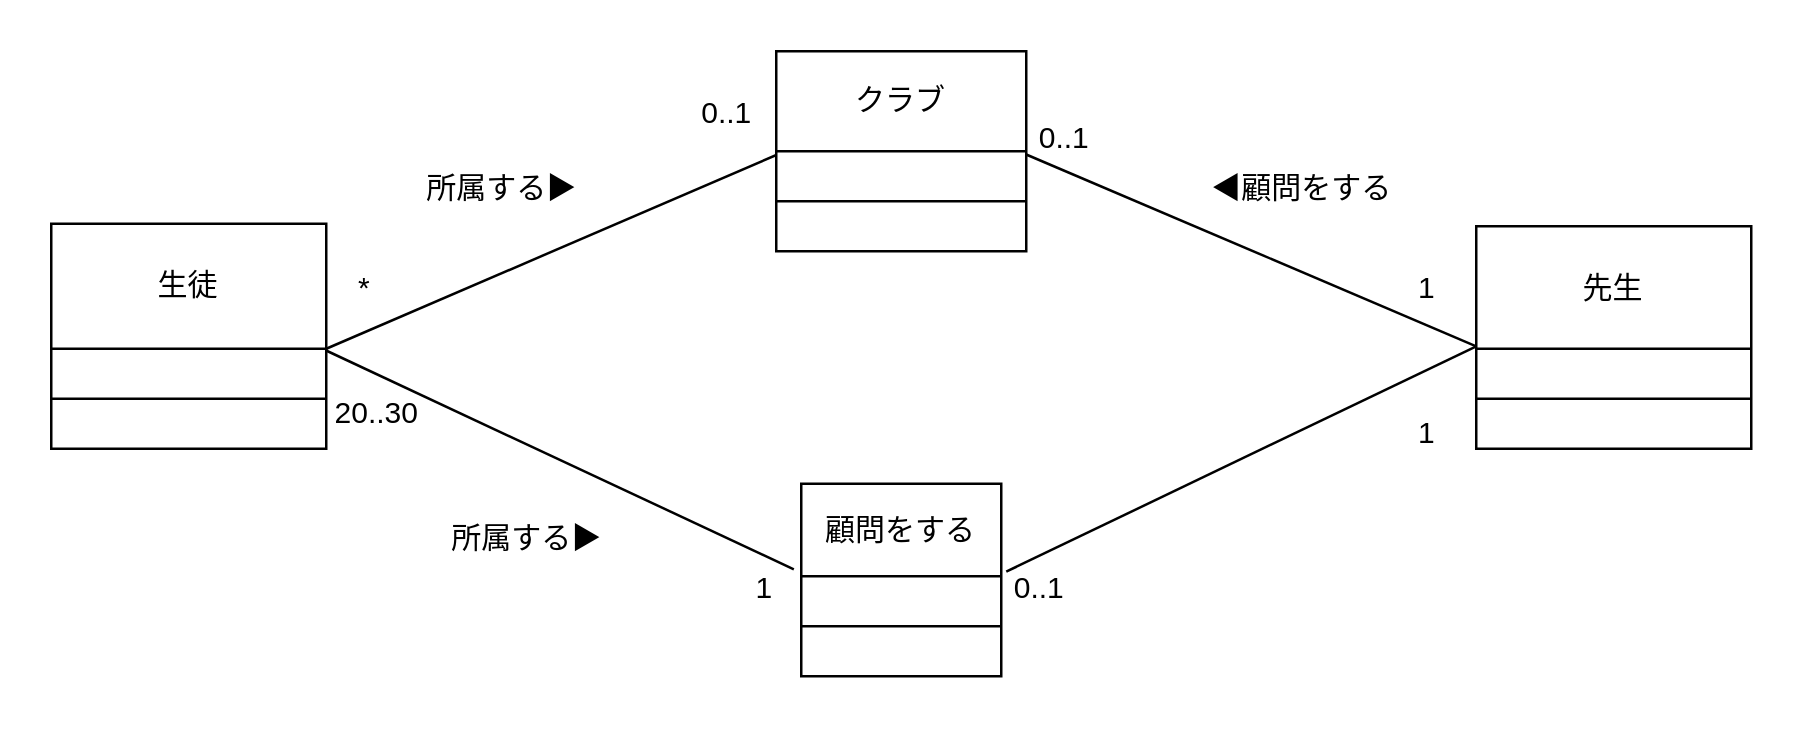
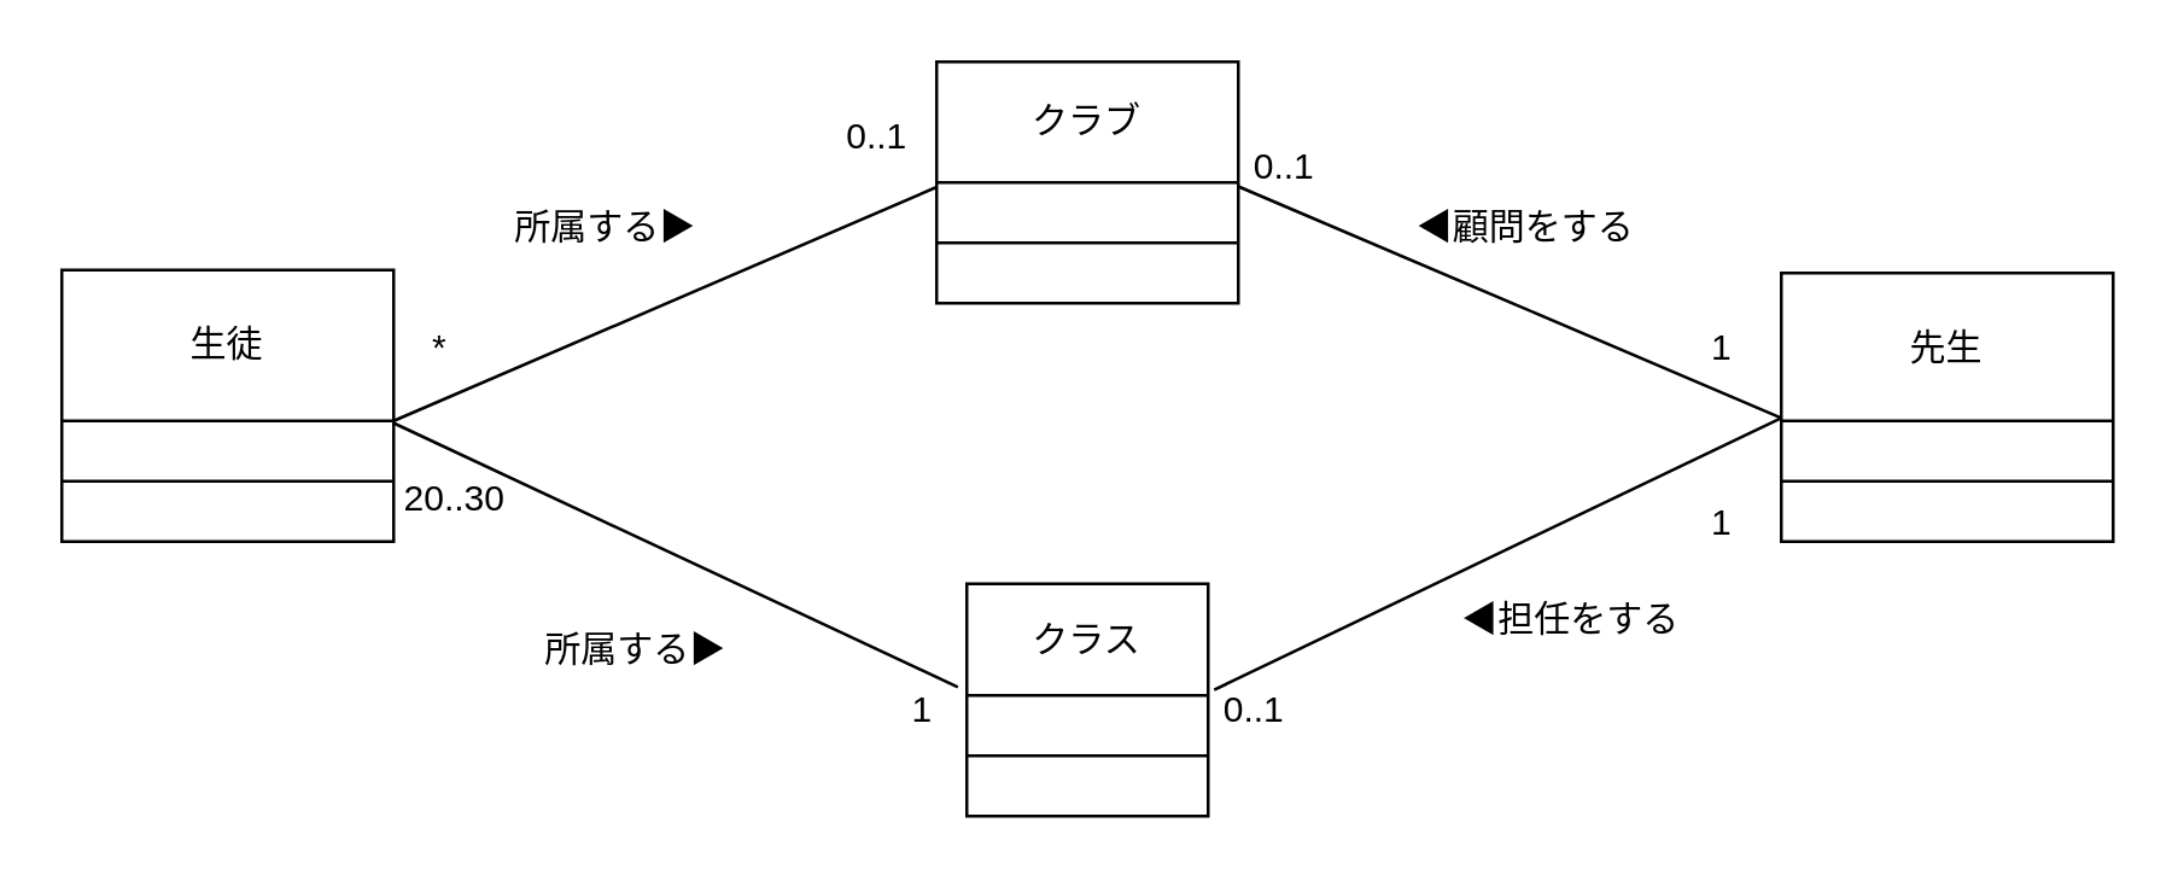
- <mxCell id="16" value="◀顧問をする" style="text;html=1;align=center;verticalAlign=middle;resizable=0;points=[];autosize=1;strokeColor=none;fillColor=none;" parent="1" vertex="1"><mxGeometry x="470" y="60" width="100" height="30" as="geometry" /></mxCell>
+ <mxCell id="16" value="◀顧問をする" style="text;html=1;align=center;verticalAlign=middle;resizable=0;points=[];autosize=1;strokeColor=none;fillColor=none;" parent="1" vertex="1"><mxGeometry x="455" y="60" width="100" height="30" as="geometry" /></mxCell>
+ <mxCell id="17" value="◀担任をする" style="text;html=1;align=center;verticalAlign=middle;resizable=0;points=[];autosize=1;strokeColor=none;fillColor=none;" parent="1" vertex="1"><mxGeometry x="470" y="190" width="100" height="30" as="geometry" /></mxCell>
- <mxCell id="34" value="顧問をする" style="shape=partialRectangle;html=1;whiteSpace=wrap;connectable=0;strokeColor=inherit;overflow=hidden;fillColor=none;top=0;left=0;bottom=0;right=0;pointerEvents=1;" parent="33" vertex="1"><mxGeometry width="80" height="37" as="geometry"><mxRectangle width="80" height="37" as="alternateBounds" /></mxGeometry></mxCell>
+ <mxCell id="34" value="クラス" style="shape=partialRectangle;html=1;whiteSpace=wrap;connectable=0;strokeColor=inherit;overflow=hidden;fillColor=none;top=0;left=0;bottom=0;right=0;pointerEvents=1;" parent="33" vertex="1"><mxGeometry width="80" height="37" as="geometry"><mxRectangle width="80" height="37" as="alternateBounds" /></mxGeometry></mxCell>
